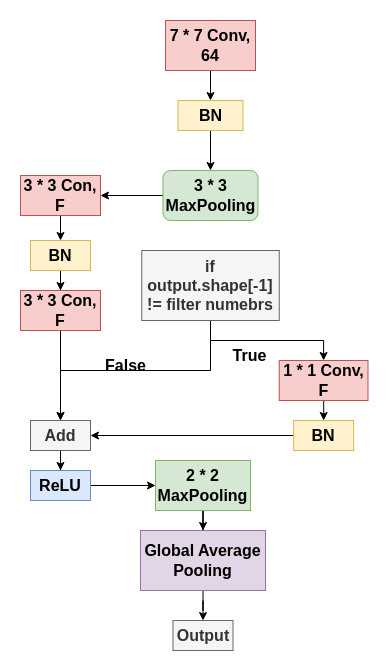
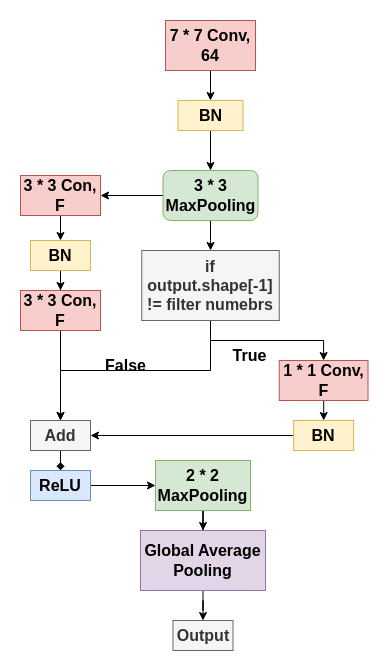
+ <mxCell id="7" value="" style="edgeStyle=orthogonalEdgeStyle;rounded=0;orthogonalLoop=1;jettySize=auto;html=1;" edge="1" parent="1" source="8" target="17"><mxGeometry relative="1" as="geometry" /></mxCell>
- <mxCell id="22" value="" style="edgeStyle=orthogonalEdgeStyle;rounded=0;orthogonalLoop=1;jettySize=auto;html=1;" edge="1" parent="1" source="23" target="27"><mxGeometry relative="1" as="geometry" /></mxCell>
+ <mxCell id="22" value="" style="edgeStyle=orthogonalEdgeStyle;rounded=0;orthogonalLoop=1;jettySize=auto;html=1;endArrow=diamond;" edge="1" parent="1" source="23" target="27"><mxGeometry relative="1" as="geometry" /></mxCell>
